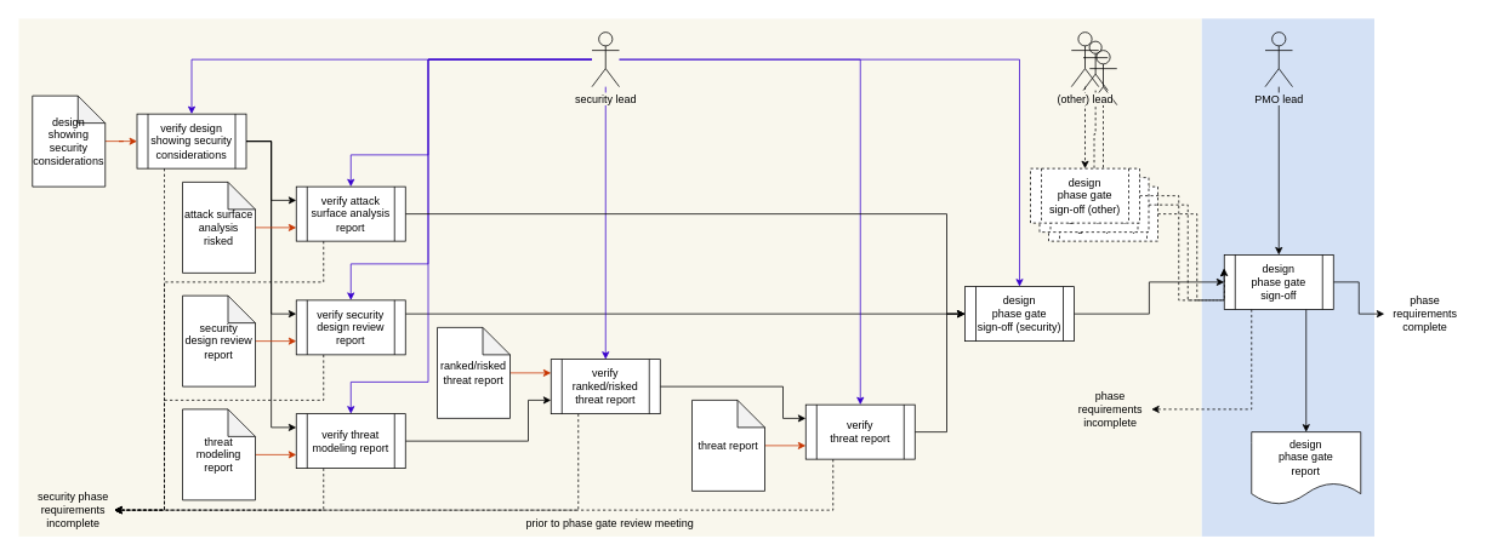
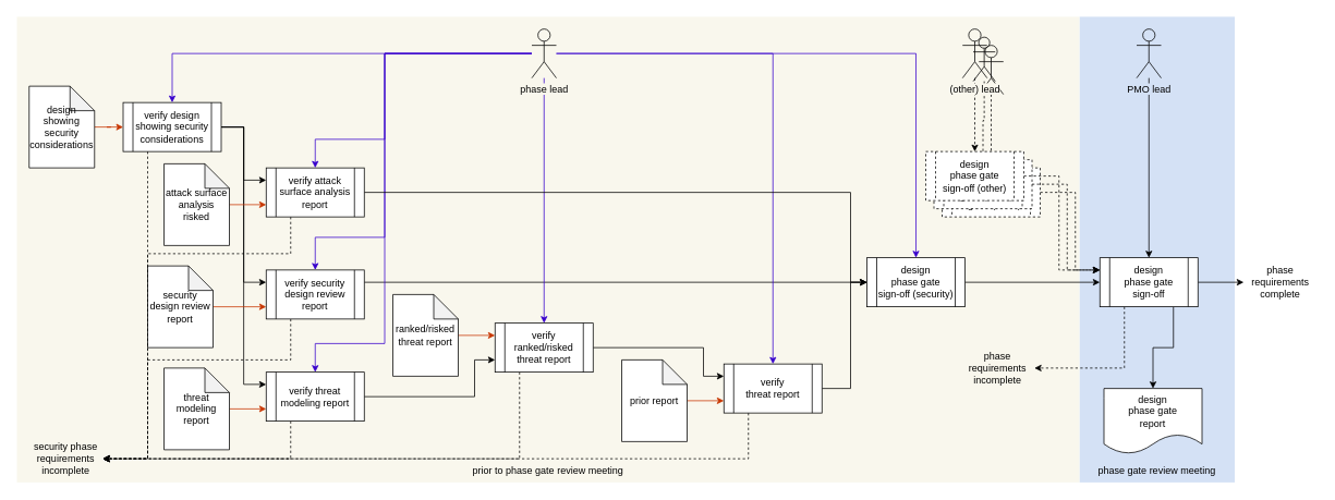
- <mxCell id="35" value="security lead" style="shape=umlActor;verticalLabelPosition=bottom;labelBackgroundColor=#F9F7ED;verticalAlign=top;html=1;outlineConnect=0;fillColor=none;" parent="1" vertex="1"><mxGeometry x="650" y="35" width="30" height="60" as="geometry" /></mxCell>
+ <mxCell id="35" value="phase lead" style="shape=umlActor;verticalLabelPosition=bottom;labelBackgroundColor=#F9F7ED;verticalAlign=top;html=1;outlineConnect=0;fillColor=none;" parent="1" vertex="1"><mxGeometry x="650" y="35" width="30" height="60" as="geometry" /></mxCell>
- <mxCell id="40" value="design&lt;br&gt;phase gate&lt;br&gt;sign-off" style="shape=process;whiteSpace=wrap;html=1;backgroundOutline=1;" parent="1" vertex="1"><mxGeometry x="1345" y="280" width="120" height="60" as="geometry" /></mxCell>
+ <mxCell id="40" value="design&lt;br&gt;phase gate&lt;br&gt;sign-off" style="shape=process;whiteSpace=wrap;html=1;backgroundOutline=1;" parent="1" vertex="1"><mxGeometry x="1345" y="315" width="120" height="60" as="geometry" /></mxCell>
- <mxCell id="22" value="security design review report" style="shape=note;whiteSpace=wrap;html=1;backgroundOutline=1;darkOpacity=0.05;" parent="1" vertex="1"><mxGeometry x="200" y="325" width="80" height="100" as="geometry" /></mxCell>
+ <mxCell id="22" value="security design review report" style="shape=note;whiteSpace=wrap;html=1;backgroundOutline=1;darkOpacity=0.05;" parent="1" vertex="1"><mxGeometry x="180" y="325" width="80" height="100" as="geometry" /></mxCell>
- <mxCell id="66" value="threat report" style="shape=note;whiteSpace=wrap;html=1;backgroundOutline=1;darkOpacity=0.05;" parent="1" vertex="1"><mxGeometry x="760" y="440" width="80" height="100" as="geometry" /></mxCell>
+ <mxCell id="66" value="prior report" style="shape=note;whiteSpace=wrap;html=1;backgroundOutline=1;darkOpacity=0.05;" parent="1" vertex="1"><mxGeometry x="760" y="440" width="80" height="100" as="geometry" /></mxCell>
- <mxCell id="27" value="design&lt;br&gt;phase gate&lt;br&gt;report" style="shape=document;whiteSpace=wrap;html=1;boundedLbl=1;" parent="1" vertex="1"><mxGeometry x="1375" y="475" width="120" height="80" as="geometry" /></mxCell>
+ <mxCell id="27" value="design&lt;br&gt;phase gate&lt;br&gt;report" style="shape=document;whiteSpace=wrap;html=1;boundedLbl=1;" parent="1" vertex="1"><mxGeometry x="1350" y="475" width="120" height="80" as="geometry" /></mxCell>
+ <mxCell id="47" value="phase gate review meeting" style="text;html=1;strokeColor=none;fillColor=none;align=center;verticalAlign=middle;whiteSpace=wrap;rounded=0;" parent="1" vertex="1"><mxGeometry x="1325" y="566" width="180" height="20" as="geometry" /></mxCell>
